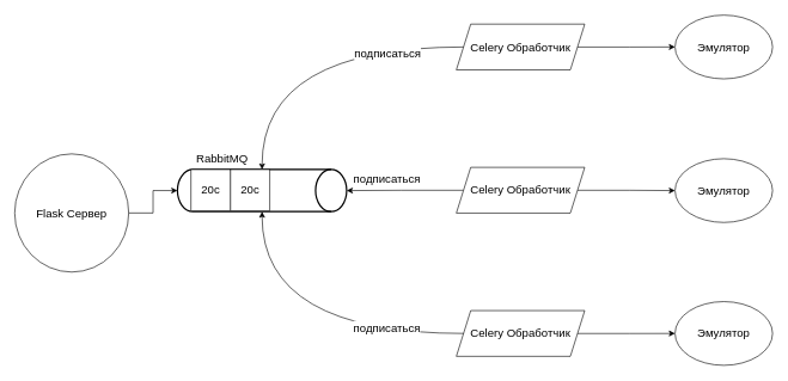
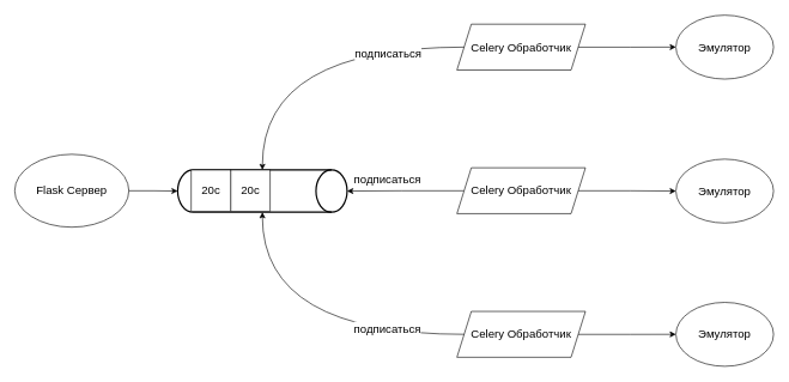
- <mxCell id="7" value="RabbitMQ" style="text;html=1;align=center;verticalAlign=middle;resizable=0;points=[];autosize=1;strokeColor=none;fillColor=none;strokeWidth=3;fontSize=16;labelBackgroundColor=default;" parent="1" vertex="1"><mxGeometry x="264" y="204.18" width="90" height="31" as="geometry" /></mxCell>
- <mxCell id="2" value="Flask Сервер" style="ellipse;whiteSpace=wrap;html=1;fontSize=16;" parent="1" vertex="1"><mxGeometry x="20" y="214.38" width="159" height="165" as="geometry" /></mxCell>
+ <mxCell id="2" value="Flask Сервер" style="ellipse;whiteSpace=wrap;html=1;fontSize=16;" parent="1" vertex="1"><mxGeometry x="20" y="214.38" width="159" height="101.5" as="geometry" /></mxCell>
